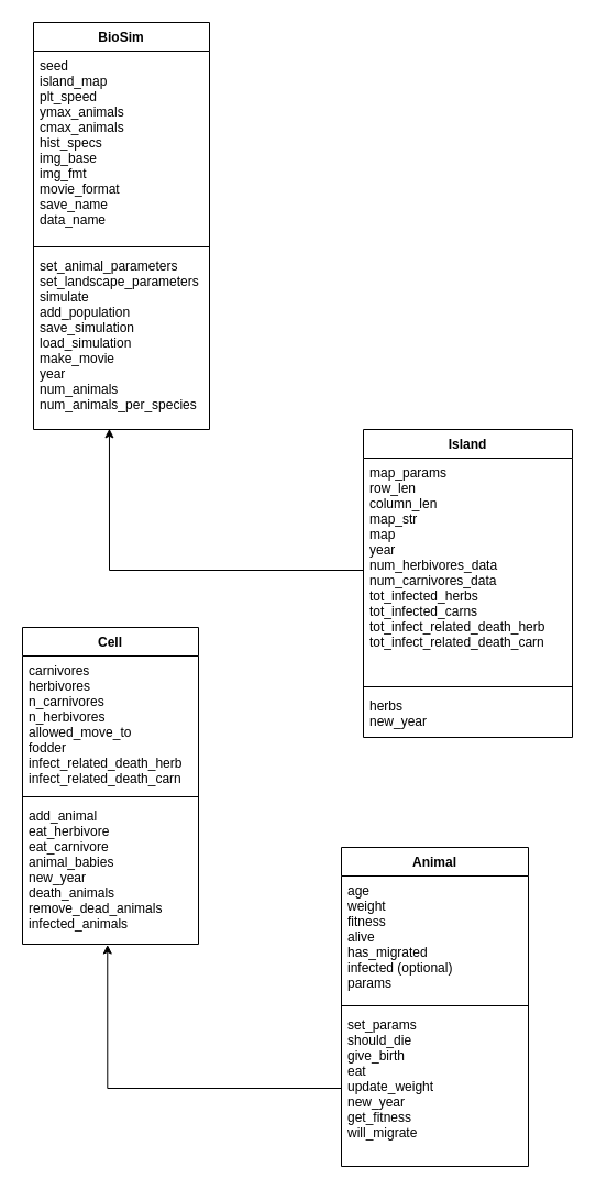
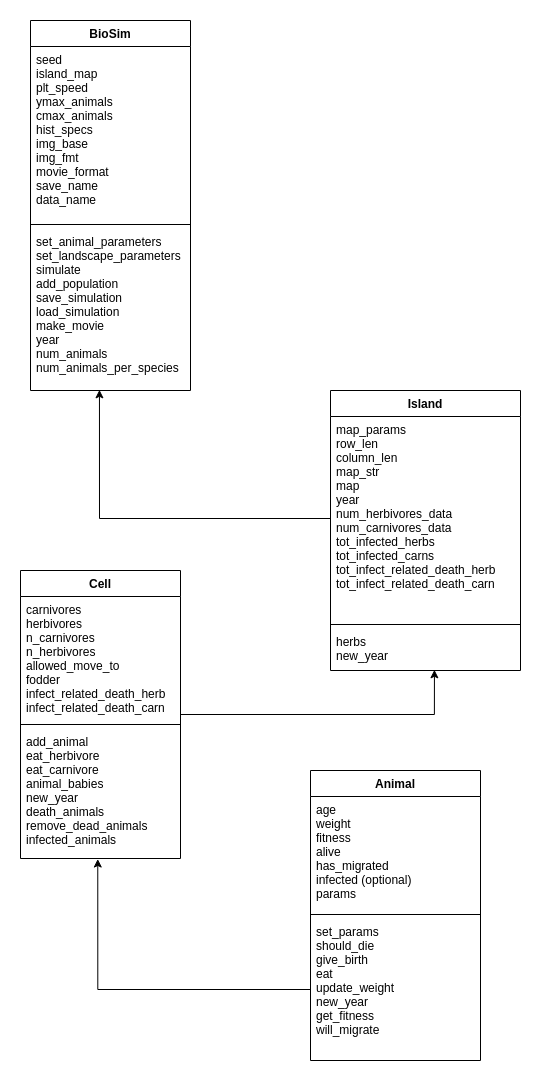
+ <mxCell id="11" style="edgeStyle=orthogonalEdgeStyle;rounded=0;orthogonalLoop=1;jettySize=auto;html=1;entryX=0.547;entryY=0.984;entryDx=0;entryDy=0;entryPerimeter=0;" edge="1" parent="1" source="12" target="9"><mxGeometry relative="1" as="geometry" /></mxCell>
